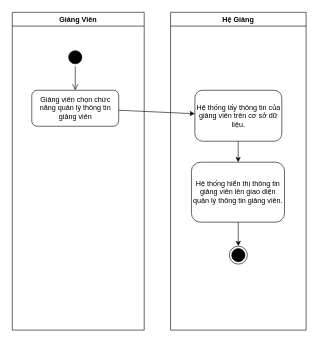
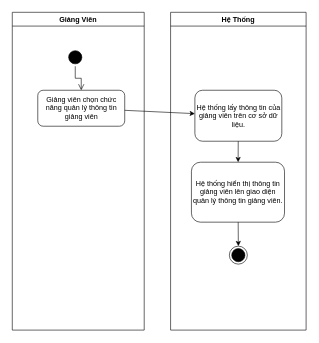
- <mxCell id="6" value="Hệ Giảng" style="swimlane;" vertex="1" parent="1"><mxGeometry x="284" y="20" width="226" height="530" as="geometry" /></mxCell>
+ <mxCell id="6" value="Hệ Thống" style="swimlane;" vertex="1" parent="1"><mxGeometry x="284" y="20" width="226" height="530" as="geometry" /></mxCell>
- <mxCell id="4" value="Giảng viên chọn chức năng quản lý thông tin giảng viên" style="rounded=1;whiteSpace=wrap;html=1;" vertex="1" parent="2"><mxGeometry x="32.5" y="130" width="145" height="60" as="geometry" /></mxCell>
+ <mxCell id="4" value="Giảng viên chọn chức năng quản lý thông tin giảng viên" style="rounded=1;whiteSpace=wrap;html=1;" vertex="1" parent="2"><mxGeometry x="42.5" y="130" width="145" height="60" as="geometry" /></mxCell>
